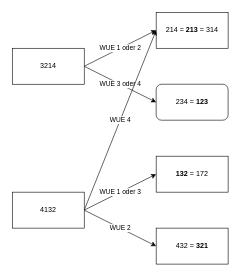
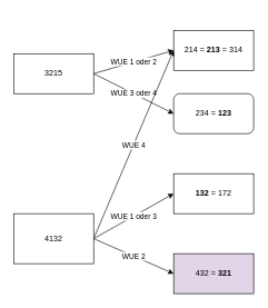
- <mxCell id="5" value="214 = &lt;b&gt;213 &lt;/b&gt;= 314" style="rounded=0;whiteSpace=wrap;html=1;" vertex="1" parent="1"><mxGeometry x="260" y="20" width="120" height="60" as="geometry" /></mxCell>
+ <mxCell id="5" value="214 = &lt;b&gt;213 &lt;/b&gt;= 314" style="rounded=0;whiteSpace=wrap;html=1;" vertex="1" parent="1"><mxGeometry x="260" y="45" width="120" height="60" as="geometry" /></mxCell>
- <mxCell id="4" value="3214" style="rounded=0;whiteSpace=wrap;html=1;" vertex="1" parent="1"><mxGeometry x="20" y="80" width="120" height="60" as="geometry" /></mxCell>
+ <mxCell id="4" value="3215" style="rounded=0;whiteSpace=wrap;html=1;" vertex="1" parent="1"><mxGeometry x="20" y="80" width="120" height="60" as="geometry" /></mxCell>
- <mxCell id="10" value="4132" style="rounded=0;whiteSpace=wrap;html=1;" vertex="1" parent="1"><mxGeometry x="20" y="320" width="120" height="60" as="geometry" /></mxCell>
+ <mxCell id="10" value="4132" style="rounded=0;whiteSpace=wrap;html=1;" vertex="1" parent="1"><mxGeometry x="20" y="320" width="120" height="75" as="geometry" /></mxCell>
- <mxCell id="12" value="432 = &lt;b&gt;321&lt;/b&gt;" style="rounded=0;whiteSpace=wrap;html=1;" vertex="1" parent="1"><mxGeometry x="260" y="380" width="120" height="60" as="geometry" /></mxCell>
+ <mxCell id="12" value="432 = &lt;b&gt;321&lt;/b&gt;" style="rounded=0;whiteSpace=wrap;html=1;fillColor=#e1d5e7;" vertex="1" parent="1"><mxGeometry x="260" y="380" width="120" height="60" as="geometry" /></mxCell>
